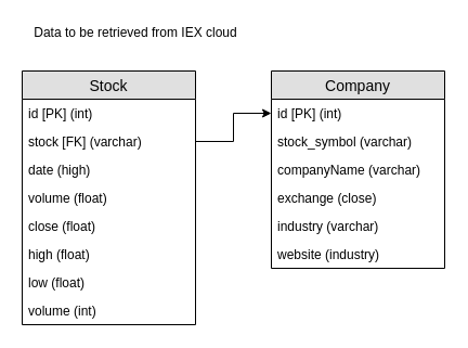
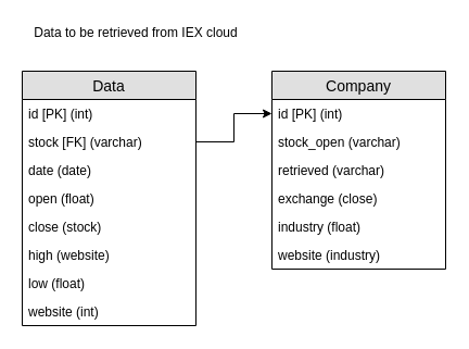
- <mxCell id="2" value="Stock" style="swimlane;fontStyle=0;childLayout=stackLayout;horizontal=1;startSize=26;fillColor=#e0e0e0;horizontalStack=0;resizeParent=1;resizeParentMax=0;resizeLast=0;collapsible=1;marginBottom=0;swimlaneFillColor=#ffffff;align=center;fontSize=14;" parent="1" vertex="1"><mxGeometry x="20" y="65" width="160" height="234" as="geometry" /></mxCell>
+ <mxCell id="2" value="Data" style="swimlane;fontStyle=0;childLayout=stackLayout;horizontal=1;startSize=26;fillColor=#e0e0e0;horizontalStack=0;resizeParent=1;resizeParentMax=0;resizeLast=0;collapsible=1;marginBottom=0;swimlaneFillColor=#ffffff;align=center;fontSize=14;" parent="1" vertex="1"><mxGeometry x="20" y="65" width="160" height="234" as="geometry" /></mxCell>
- <mxCell id="14" value="stock_symbol (varchar)" style="text;strokeColor=none;fillColor=none;spacingLeft=4;spacingRight=4;overflow=hidden;rotatable=0;points=[[0,0.5],[1,0.5]];portConstraint=eastwest;fontSize=12;" vertex="1" parent="12"><mxGeometry y="52" width="160" height="26" as="geometry" /></mxCell>
+ <mxCell id="14" value="stock_open (varchar)" style="text;strokeColor=none;fillColor=none;spacingLeft=4;spacingRight=4;overflow=hidden;rotatable=0;points=[[0,0.5],[1,0.5]];portConstraint=eastwest;fontSize=12;" vertex="1" parent="12"><mxGeometry y="52" width="160" height="26" as="geometry" /></mxCell>
- <mxCell id="5" value="date (high)" style="text;strokeColor=none;fillColor=none;spacingLeft=4;spacingRight=4;overflow=hidden;rotatable=0;points=[[0,0.5],[1,0.5]];portConstraint=eastwest;fontSize=12;" parent="2" vertex="1"><mxGeometry y="78" width="160" height="26" as="geometry" /></mxCell>
+ <mxCell id="5" value="date (date)" style="text;strokeColor=none;fillColor=none;spacingLeft=4;spacingRight=4;overflow=hidden;rotatable=0;points=[[0,0.5],[1,0.5]];portConstraint=eastwest;fontSize=12;" parent="2" vertex="1"><mxGeometry y="78" width="160" height="26" as="geometry" /></mxCell>
- <mxCell id="15" value="companyName (varchar)&#10;" style="text;strokeColor=none;fillColor=none;spacingLeft=4;spacingRight=4;overflow=hidden;rotatable=0;points=[[0,0.5],[1,0.5]];portConstraint=eastwest;fontSize=12;" vertex="1" parent="12"><mxGeometry y="78" width="160" height="26" as="geometry" /></mxCell>
+ <mxCell id="15" value="retrieved (varchar)&#10;" style="text;strokeColor=none;fillColor=none;spacingLeft=4;spacingRight=4;overflow=hidden;rotatable=0;points=[[0,0.5],[1,0.5]];portConstraint=eastwest;fontSize=12;" vertex="1" parent="12"><mxGeometry y="78" width="160" height="26" as="geometry" /></mxCell>
- <mxCell id="6" value="volume (float)" style="text;strokeColor=none;fillColor=none;spacingLeft=4;spacingRight=4;overflow=hidden;rotatable=0;points=[[0,0.5],[1,0.5]];portConstraint=eastwest;fontSize=12;" parent="2" vertex="1"><mxGeometry y="104" width="160" height="26" as="geometry" /></mxCell>
+ <mxCell id="6" value="open (float)" style="text;strokeColor=none;fillColor=none;spacingLeft=4;spacingRight=4;overflow=hidden;rotatable=0;points=[[0,0.5],[1,0.5]];portConstraint=eastwest;fontSize=12;" parent="2" vertex="1"><mxGeometry y="104" width="160" height="26" as="geometry" /></mxCell>
- <mxCell id="7" value="close (float)" style="text;strokeColor=none;fillColor=none;spacingLeft=4;spacingRight=4;overflow=hidden;rotatable=0;points=[[0,0.5],[1,0.5]];portConstraint=eastwest;fontSize=12;" parent="2" vertex="1"><mxGeometry y="130" width="160" height="26" as="geometry" /></mxCell>
+ <mxCell id="7" value="close (stock)" style="text;strokeColor=none;fillColor=none;spacingLeft=4;spacingRight=4;overflow=hidden;rotatable=0;points=[[0,0.5],[1,0.5]];portConstraint=eastwest;fontSize=12;" parent="2" vertex="1"><mxGeometry y="130" width="160" height="26" as="geometry" /></mxCell>
- <mxCell id="17" value="industry (varchar)&#10;" style="text;strokeColor=none;fillColor=none;spacingLeft=4;spacingRight=4;overflow=hidden;rotatable=0;points=[[0,0.5],[1,0.5]];portConstraint=eastwest;fontSize=12;" vertex="1" parent="12"><mxGeometry y="130" width="160" height="26" as="geometry" /></mxCell>
+ <mxCell id="17" value="industry (float)&#10;" style="text;strokeColor=none;fillColor=none;spacingLeft=4;spacingRight=4;overflow=hidden;rotatable=0;points=[[0,0.5],[1,0.5]];portConstraint=eastwest;fontSize=12;" vertex="1" parent="12"><mxGeometry y="130" width="160" height="26" as="geometry" /></mxCell>
- <mxCell id="8" value="high (float)" style="text;strokeColor=none;fillColor=none;spacingLeft=4;spacingRight=4;overflow=hidden;rotatable=0;points=[[0,0.5],[1,0.5]];portConstraint=eastwest;fontSize=12;" parent="2" vertex="1"><mxGeometry y="156" width="160" height="26" as="geometry" /></mxCell>
+ <mxCell id="8" value="high (website)" style="text;strokeColor=none;fillColor=none;spacingLeft=4;spacingRight=4;overflow=hidden;rotatable=0;points=[[0,0.5],[1,0.5]];portConstraint=eastwest;fontSize=12;" parent="2" vertex="1"><mxGeometry y="156" width="160" height="26" as="geometry" /></mxCell>
- <mxCell id="10" value="volume (int)" style="text;strokeColor=none;fillColor=none;spacingLeft=4;spacingRight=4;overflow=hidden;rotatable=0;points=[[0,0.5],[1,0.5]];portConstraint=eastwest;fontSize=12;" parent="2" vertex="1"><mxGeometry y="208" width="160" height="26" as="geometry" /></mxCell>
+ <mxCell id="10" value="website (int)" style="text;strokeColor=none;fillColor=none;spacingLeft=4;spacingRight=4;overflow=hidden;rotatable=0;points=[[0,0.5],[1,0.5]];portConstraint=eastwest;fontSize=12;" parent="2" vertex="1"><mxGeometry y="208" width="160" height="26" as="geometry" /></mxCell>
